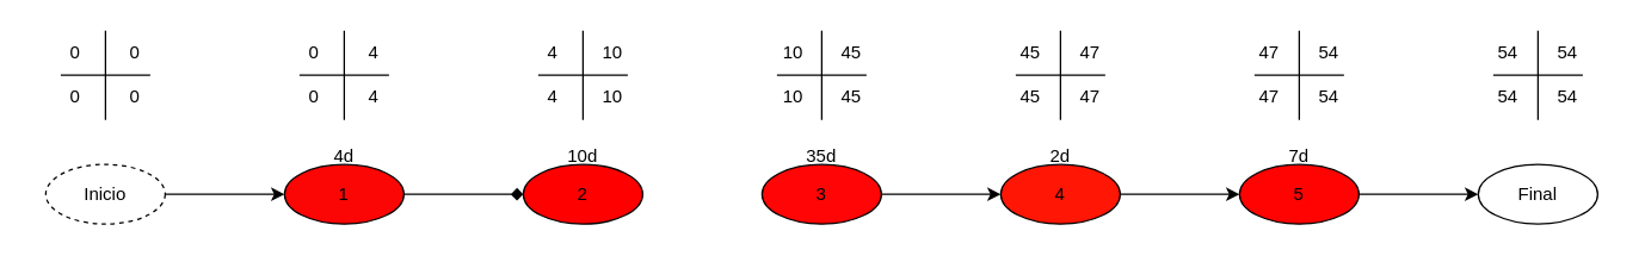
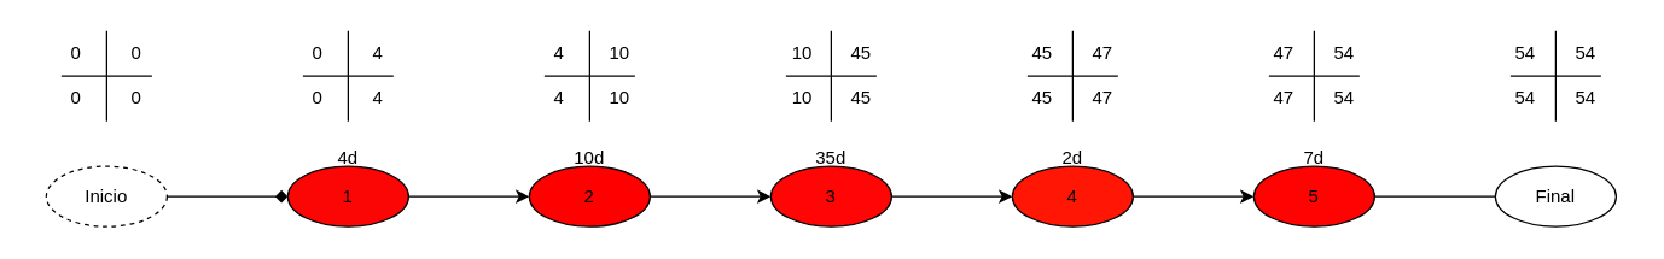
- <mxCell id="2" style="edgeStyle=orthogonalEdgeStyle;rounded=0;orthogonalLoop=1;jettySize=auto;html=1;entryX=0;entryY=0.5;entryDx=0;entryDy=0;" edge="1" parent="1" source="3" target="5"><mxGeometry relative="1" as="geometry" /></mxCell>
+ <mxCell id="2" style="edgeStyle=orthogonalEdgeStyle;rounded=0;orthogonalLoop=1;jettySize=auto;html=1;entryX=0;entryY=0.5;entryDx=0;entryDy=0;endArrow=diamond;" edge="1" parent="1" source="3" target="5"><mxGeometry relative="1" as="geometry" /></mxCell>
- <mxCell id="4" style="edgeStyle=orthogonalEdgeStyle;rounded=0;orthogonalLoop=1;jettySize=auto;html=1;entryX=0;entryY=0.5;entryDx=0;entryDy=0;endArrow=diamond;" edge="1" parent="1" source="5" target="7"><mxGeometry relative="1" as="geometry" /></mxCell>
+ <mxCell id="4" style="edgeStyle=orthogonalEdgeStyle;rounded=0;orthogonalLoop=1;jettySize=auto;html=1;entryX=0;entryY=0.5;entryDx=0;entryDy=0;" edge="1" parent="1" source="5" target="7"><mxGeometry relative="1" as="geometry" /></mxCell>
+ <mxCell id="6" style="edgeStyle=orthogonalEdgeStyle;rounded=0;orthogonalLoop=1;jettySize=auto;html=1;entryX=0;entryY=0.5;entryDx=0;entryDy=0;" edge="1" parent="1" source="7" target="9"><mxGeometry relative="1" as="geometry" /></mxCell>
- <mxCell id="12" style="edgeStyle=orthogonalEdgeStyle;rounded=0;orthogonalLoop=1;jettySize=auto;html=1;entryX=0;entryY=0.5;entryDx=0;entryDy=0;" edge="1" parent="1" source="13" target="14"><mxGeometry relative="1" as="geometry" /></mxCell>
+ <mxCell id="12" style="edgeStyle=orthogonalEdgeStyle;rounded=0;orthogonalLoop=1;jettySize=auto;html=1;entryX=0;entryY=0.5;entryDx=0;entryDy=0;endArrow=none;" edge="1" parent="1" source="13" target="14"><mxGeometry relative="1" as="geometry" /></mxCell>
